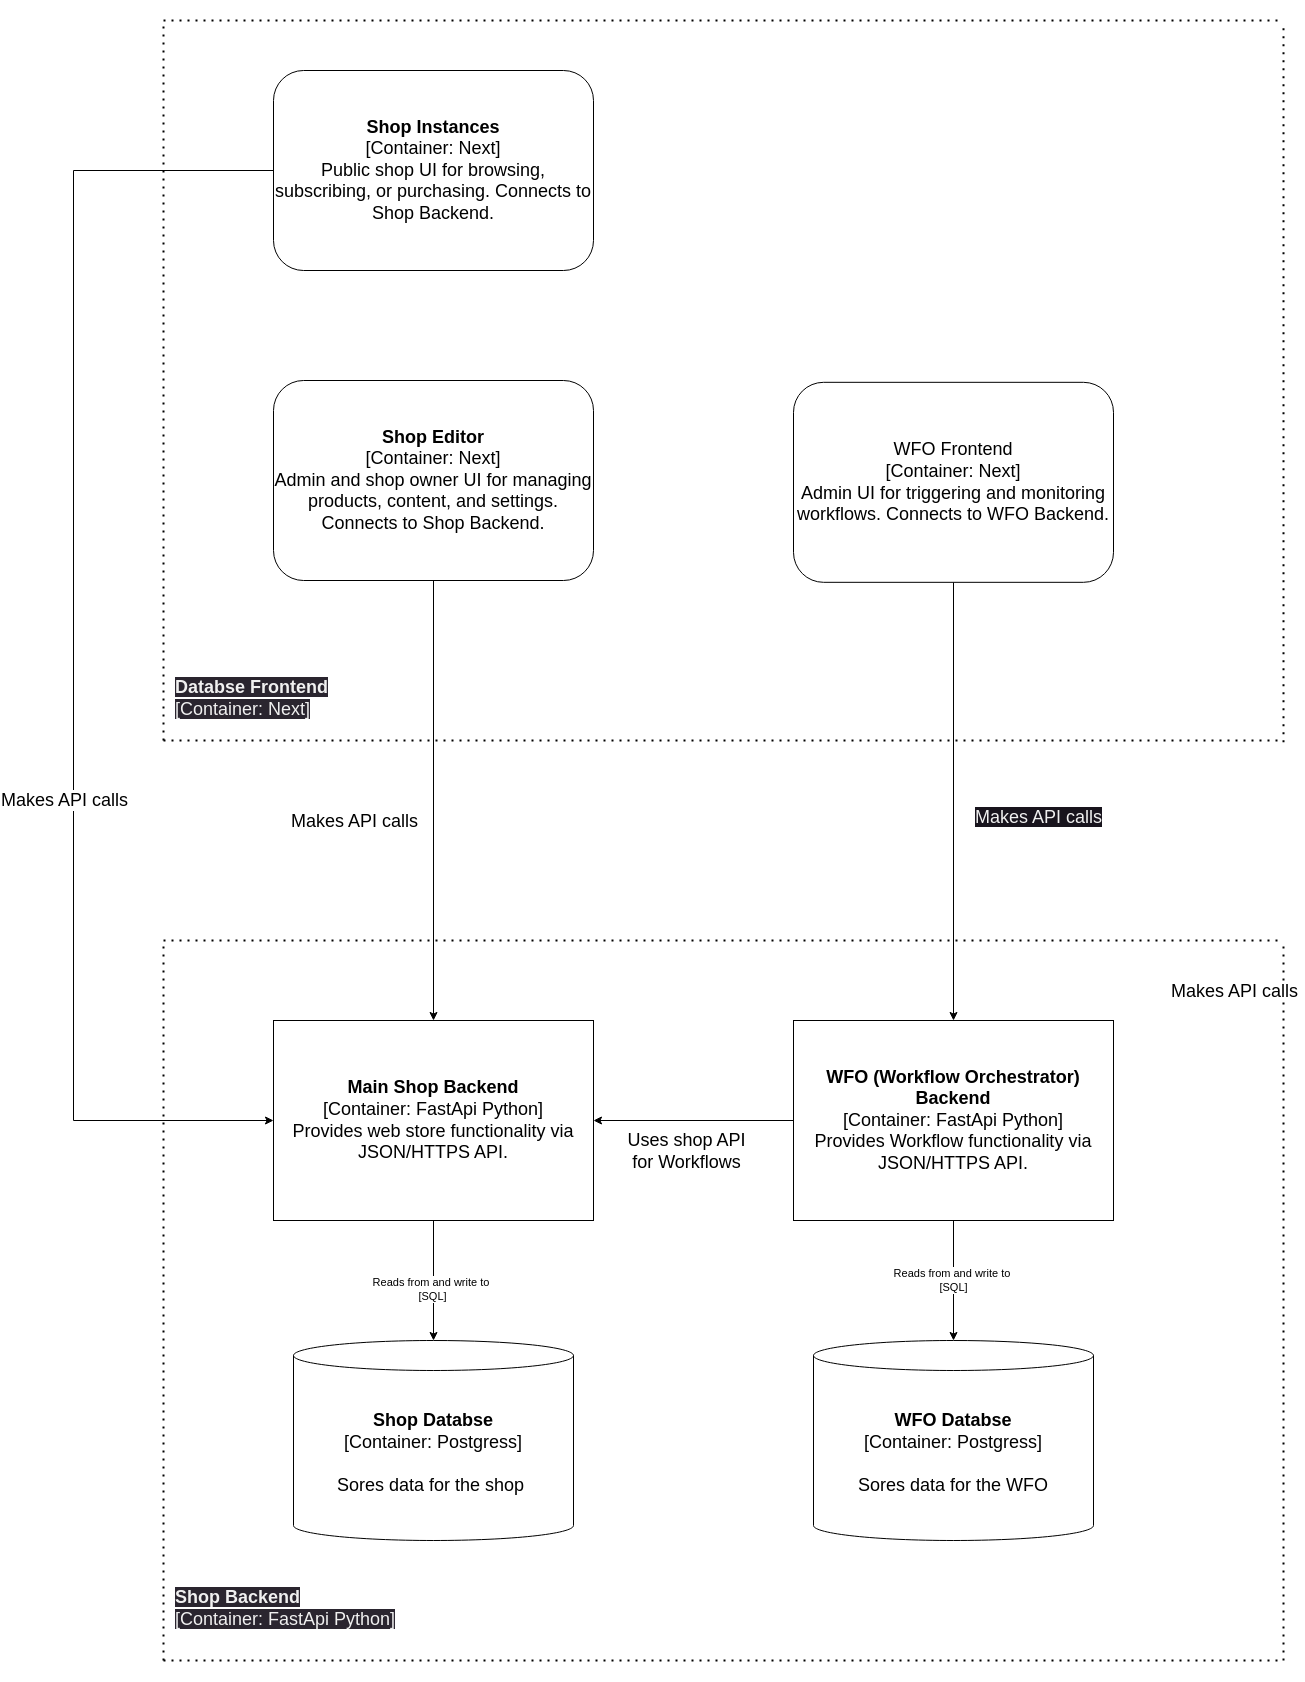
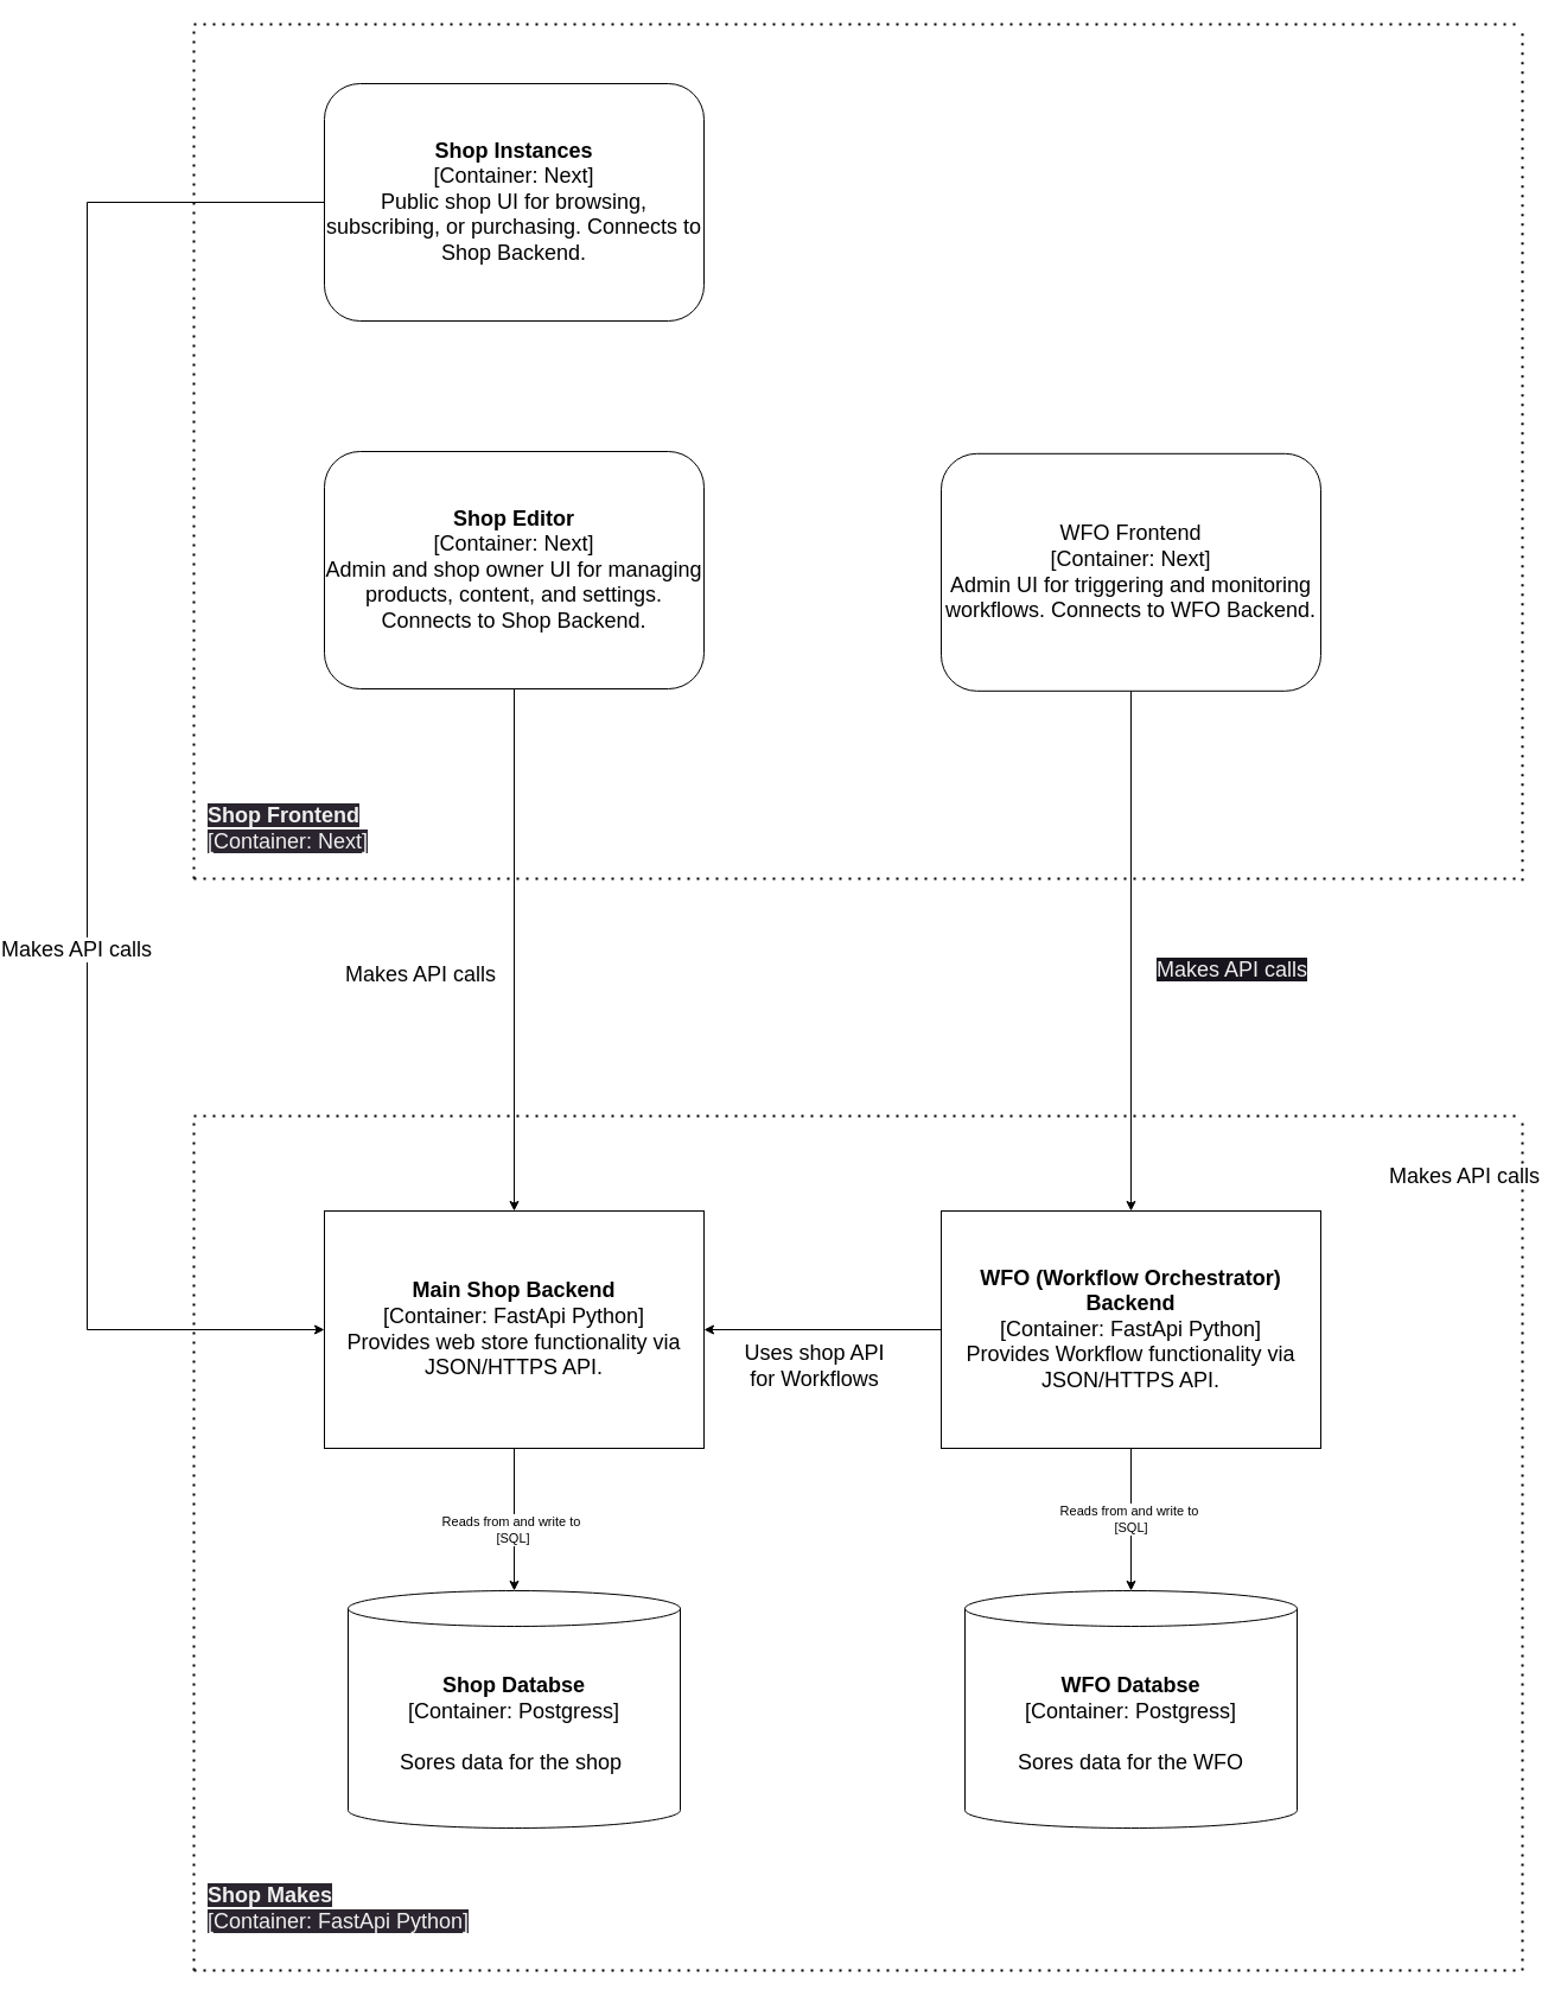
- <mxCell id="28" value="&lt;b style=&quot;border-color: rgb(0, 0, 0); color: rgb(240, 240, 240); font-family: Helvetica; font-style: normal; font-variant-ligatures: normal; font-variant-caps: normal; letter-spacing: normal; orphans: 2; text-indent: 0px; text-transform: none; widows: 2; word-spacing: 0px; -webkit-text-stroke-width: 0px; text-decoration-thickness: initial; text-decoration-style: initial; text-decoration-color: initial; font-size: 18px; text-align: center; background-color: rgb(42, 37, 47);&quot;&gt;Databse Frontend&lt;br style=&quot;border-color: rgb(0, 0, 0);&quot;&gt;&lt;/b&gt;&lt;span style=&quot;border-color: rgb(0, 0, 0); color: rgb(240, 240, 240); font-family: Helvetica; font-style: normal; font-variant-ligatures: normal; font-variant-caps: normal; font-weight: 400; letter-spacing: normal; orphans: 2; text-indent: 0px; text-transform: none; widows: 2; word-spacing: 0px; -webkit-text-stroke-width: 0px; text-decoration-thickness: initial; text-decoration-style: initial; text-decoration-color: initial; font-size: 18px; text-align: center; background-color: rgb(42, 37, 47); float: none; display: inline !important;&quot;&gt;[Container: Next]&lt;/span&gt;" style="text;whiteSpace=wrap;html=1;" vertex="1" parent="1"><mxGeometry x="120" y="670" width="250" height="70" as="geometry" /></mxCell>
+ <mxCell id="28" value="&lt;b style=&quot;border-color: rgb(0, 0, 0); color: rgb(240, 240, 240); font-family: Helvetica; font-style: normal; font-variant-ligatures: normal; font-variant-caps: normal; letter-spacing: normal; orphans: 2; text-indent: 0px; text-transform: none; widows: 2; word-spacing: 0px; -webkit-text-stroke-width: 0px; text-decoration-thickness: initial; text-decoration-style: initial; text-decoration-color: initial; font-size: 18px; text-align: center; background-color: rgb(42, 37, 47);&quot;&gt;Shop Frontend&lt;br style=&quot;border-color: rgb(0, 0, 0);&quot;&gt;&lt;/b&gt;&lt;span style=&quot;border-color: rgb(0, 0, 0); color: rgb(240, 240, 240); font-family: Helvetica; font-style: normal; font-variant-ligatures: normal; font-variant-caps: normal; font-weight: 400; letter-spacing: normal; orphans: 2; text-indent: 0px; text-transform: none; widows: 2; word-spacing: 0px; -webkit-text-stroke-width: 0px; text-decoration-thickness: initial; text-decoration-style: initial; text-decoration-color: initial; font-size: 18px; text-align: center; background-color: rgb(42, 37, 47); float: none; display: inline !important;&quot;&gt;[Container: Next]&lt;/span&gt;" style="text;whiteSpace=wrap;html=1;" vertex="1" parent="1"><mxGeometry x="120" y="670" width="250" height="70" as="geometry" /></mxCell>
- <mxCell id="15" value="&lt;b style=&quot;border-color: rgb(0, 0, 0); color: rgb(240, 240, 240); font-family: Helvetica; font-size: 18px; font-style: normal; font-variant-ligatures: normal; font-variant-caps: normal; letter-spacing: normal; orphans: 2; text-align: center; text-indent: 0px; text-transform: none; widows: 2; word-spacing: 0px; -webkit-text-stroke-width: 0px; background-color: rgb(42, 37, 47); text-decoration-thickness: initial; text-decoration-style: initial; text-decoration-color: initial;&quot;&gt;Shop Backend&lt;br style=&quot;border-color: rgb(0, 0, 0);&quot;&gt;&lt;/b&gt;&lt;span style=&quot;color: rgb(240, 240, 240); font-family: Helvetica; font-size: 18px; font-style: normal; font-variant-ligatures: normal; font-variant-caps: normal; font-weight: 400; letter-spacing: normal; orphans: 2; text-align: center; text-indent: 0px; text-transform: none; widows: 2; word-spacing: 0px; -webkit-text-stroke-width: 0px; background-color: rgb(42, 37, 47); text-decoration-thickness: initial; text-decoration-style: initial; text-decoration-color: initial; float: none; display: inline !important;&quot;&gt;[Container: FastApi Python]&lt;/span&gt;" style="text;whiteSpace=wrap;html=1;" vertex="1" parent="1"><mxGeometry x="120" y="1580" width="250" height="70" as="geometry" /></mxCell>
+ <mxCell id="15" value="&lt;b style=&quot;border-color: rgb(0, 0, 0); color: rgb(240, 240, 240); font-family: Helvetica; font-size: 18px; font-style: normal; font-variant-ligatures: normal; font-variant-caps: normal; letter-spacing: normal; orphans: 2; text-align: center; text-indent: 0px; text-transform: none; widows: 2; word-spacing: 0px; -webkit-text-stroke-width: 0px; background-color: rgb(42, 37, 47); text-decoration-thickness: initial; text-decoration-style: initial; text-decoration-color: initial;&quot;&gt;Shop Makes&lt;br style=&quot;border-color: rgb(0, 0, 0);&quot;&gt;&lt;/b&gt;&lt;span style=&quot;color: rgb(240, 240, 240); font-family: Helvetica; font-size: 18px; font-style: normal; font-variant-ligatures: normal; font-variant-caps: normal; font-weight: 400; letter-spacing: normal; orphans: 2; text-align: center; text-indent: 0px; text-transform: none; widows: 2; word-spacing: 0px; -webkit-text-stroke-width: 0px; background-color: rgb(42, 37, 47); text-decoration-thickness: initial; text-decoration-style: initial; text-decoration-color: initial; float: none; display: inline !important;&quot;&gt;[Container: FastApi Python]&lt;/span&gt;" style="text;whiteSpace=wrap;html=1;" vertex="1" parent="1"><mxGeometry x="120" y="1580" width="250" height="70" as="geometry" /></mxCell>
